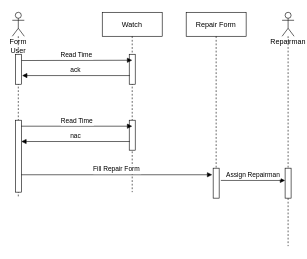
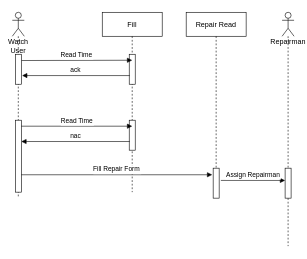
- <mxCell id="2" value="Watch" style="shape=umlLifeline;perimeter=lifelinePerimeter;container=1;collapsible=0;recursiveResize=0;rounded=0;shadow=0;strokeWidth=1;" parent="1" vertex="1"><mxGeometry x="170" y="20" width="100" height="300" as="geometry" /></mxCell>
+ <mxCell id="2" value="Fill" style="shape=umlLifeline;perimeter=lifelinePerimeter;container=1;collapsible=0;recursiveResize=0;rounded=0;shadow=0;strokeWidth=1;" parent="1" vertex="1"><mxGeometry x="170" y="20" width="100" height="300" as="geometry" /></mxCell>
- <mxCell id="12" value="Repair Form" style="shape=umlLifeline;perimeter=lifelinePerimeter;container=1;collapsible=0;recursiveResize=0;rounded=0;shadow=0;strokeWidth=1;" vertex="1" parent="1"><mxGeometry x="310" y="20" width="100" height="310" as="geometry" /></mxCell>
+ <mxCell id="12" value="Repair Read" style="shape=umlLifeline;perimeter=lifelinePerimeter;container=1;collapsible=0;recursiveResize=0;rounded=0;shadow=0;strokeWidth=1;" vertex="1" parent="1"><mxGeometry x="310" y="20" width="100" height="310" as="geometry" /></mxCell>
- <mxCell id="6" value="Form&lt;br&gt;User" style="shape=umlLifeline;participant=umlActor;perimeter=lifelinePerimeter;whiteSpace=wrap;html=1;container=1;collapsible=0;recursiveResize=0;verticalAlign=top;spacingTop=36;outlineConnect=0;" vertex="1" parent="1"><mxGeometry x="20" y="20" width="20" height="310" as="geometry" /></mxCell>
+ <mxCell id="6" value="Watch&lt;br&gt;User" style="shape=umlLifeline;participant=umlActor;perimeter=lifelinePerimeter;whiteSpace=wrap;html=1;container=1;collapsible=0;recursiveResize=0;verticalAlign=top;spacingTop=36;outlineConnect=0;" vertex="1" parent="1"><mxGeometry x="20" y="20" width="20" height="310" as="geometry" /></mxCell>
